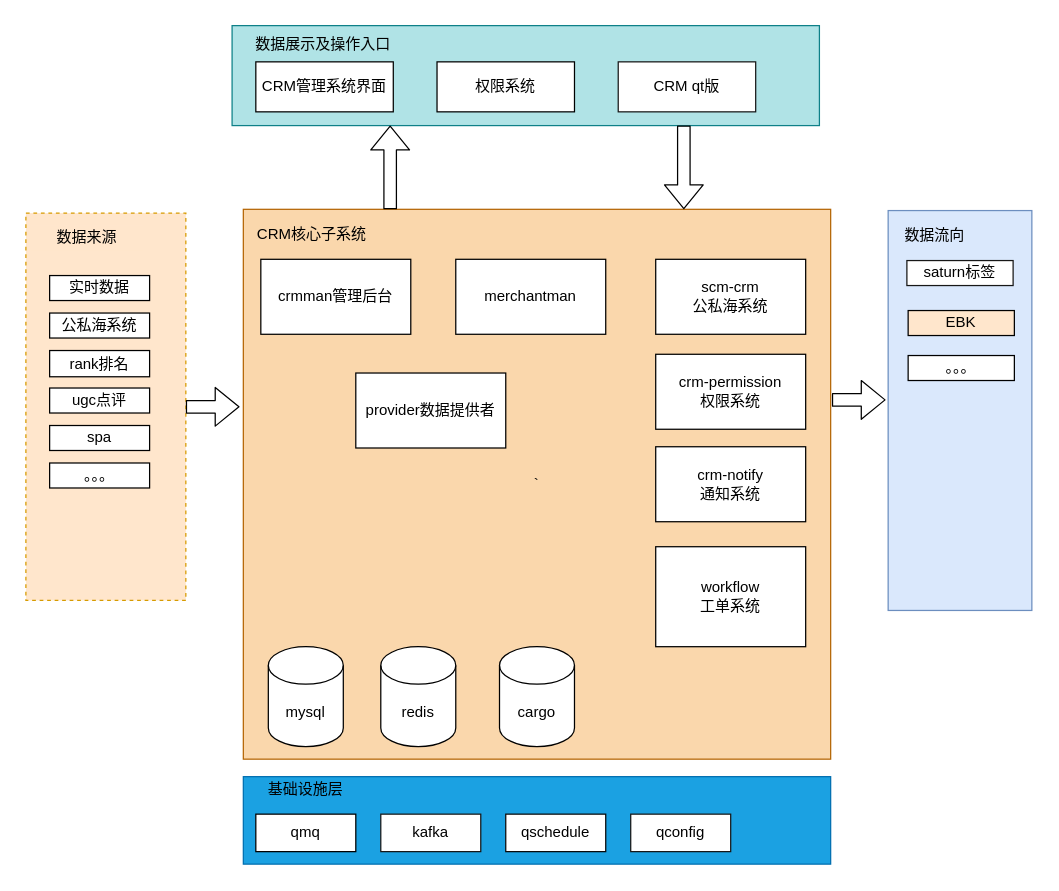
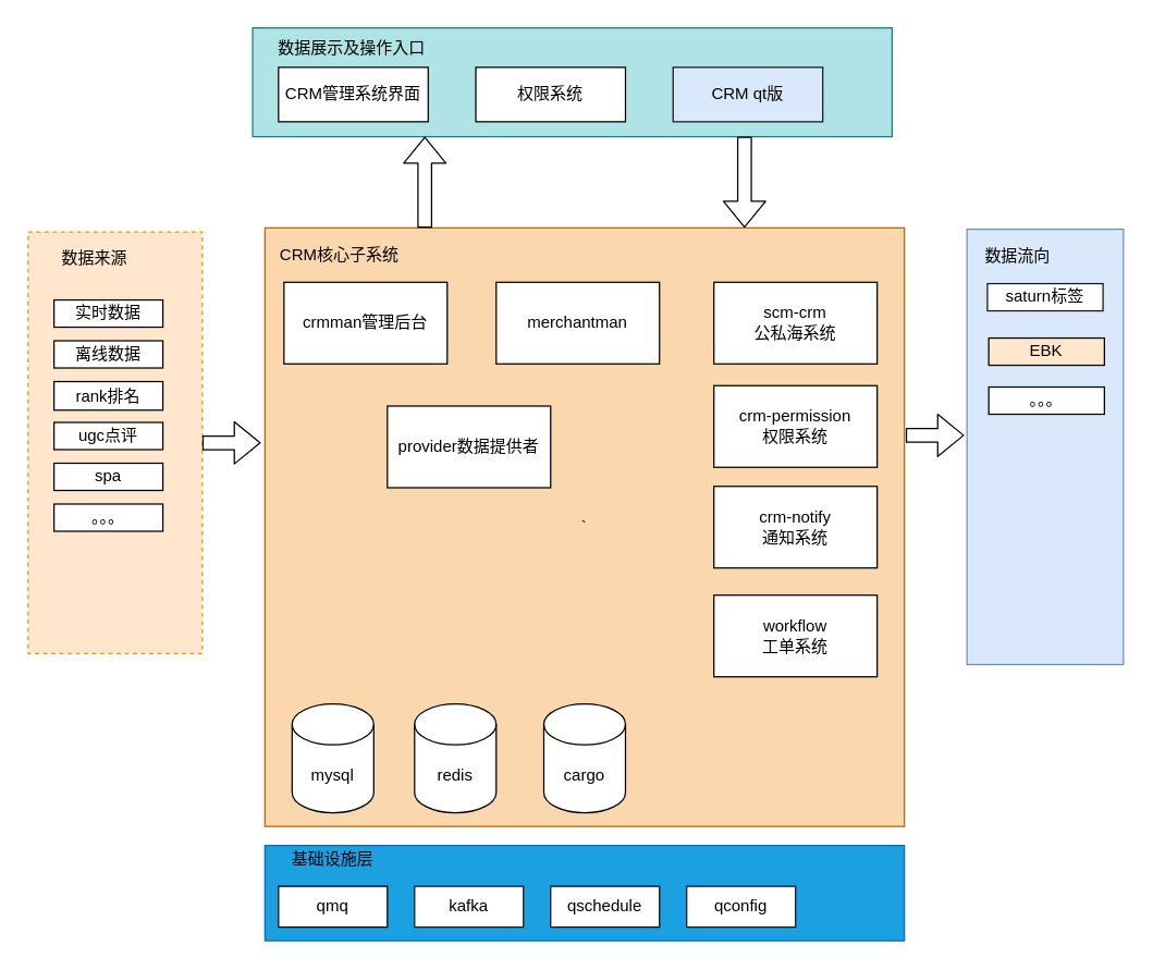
- <mxCell id="31" value="CRM qt版" style="rounded=0;whiteSpace=wrap;html=1;strokeColor=#171717;" vertex="1" parent="1"><mxGeometry x="494" y="49" width="110" height="40" as="geometry" /></mxCell>
+ <mxCell id="31" value="CRM qt版" style="rounded=0;whiteSpace=wrap;html=1;strokeColor=#171717;fillColor=#dae8fc;" vertex="1" parent="1"><mxGeometry x="494" y="49" width="110" height="40" as="geometry" /></mxCell>
- <mxCell id="20" value="公私海系统" style="rounded=0;whiteSpace=wrap;html=1;" vertex="1" parent="1"><mxGeometry x="39" y="250" width="80" height="20" as="geometry" /></mxCell>
+ <mxCell id="20" value="离线数据" style="rounded=0;whiteSpace=wrap;html=1;" vertex="1" parent="1"><mxGeometry x="39" y="250" width="80" height="20" as="geometry" /></mxCell>
- <mxCell id="16" value="workflow&lt;br&gt;工单系统" style="rounded=0;whiteSpace=wrap;html=1;" vertex="1" parent="1"><mxGeometry x="524" y="437" width="120" height="80" as="geometry" /></mxCell>
+ <mxCell id="16" value="workflow&lt;br&gt;工单系统" style="rounded=0;whiteSpace=wrap;html=1;" vertex="1" parent="1"><mxGeometry x="524" y="437" width="120" height="60" as="geometry" /></mxCell>
